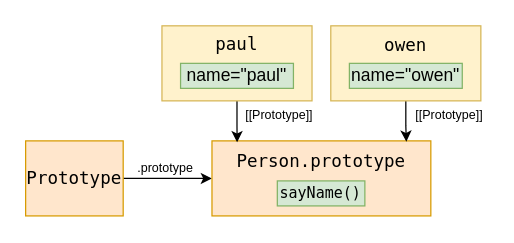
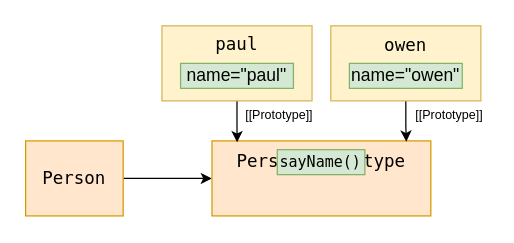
- <mxCell id="13" value="&lt;font style=&quot;font-size: 10px&quot;&gt;.prototype&lt;br&gt;&lt;/font&gt;" style="text;html=1;strokeColor=none;fillColor=none;align=center;verticalAlign=middle;whiteSpace=wrap;rounded=0;fontSize=1;" vertex="1" parent="1"><mxGeometry x="102" y="118" width="60" height="30" as="geometry" /></mxCell>
- <mxCell id="3" value="&lt;pre style=&quot;font-size: 14px&quot;&gt;Prototype&lt;/pre&gt;" style="rounded=0;whiteSpace=wrap;html=1;fillColor=#ffe6cc;strokeColor=#d79b00;" vertex="1" parent="1"><mxGeometry x="20" y="112" width="78" height="60" as="geometry" /></mxCell>
+ <mxCell id="3" value="&lt;pre style=&quot;font-size: 14px&quot;&gt;Person&lt;/pre&gt;" style="rounded=0;whiteSpace=wrap;html=1;fillColor=#ffe6cc;strokeColor=#d79b00;" vertex="1" parent="1"><mxGeometry x="20" y="112" width="78" height="60" as="geometry" /></mxCell>
- <mxCell id="9" value="&lt;pre style=&quot;font-size: 12px&quot;&gt;&lt;font style=&quot;font-size: 12px&quot;&gt;sayName()&lt;/font&gt;&lt;/pre&gt;" style="rounded=0;whiteSpace=wrap;html=1;fontSize=14;fillColor=#d5e8d4;strokeColor=#82b366;" vertex="1" parent="1"><mxGeometry x="221.25" y="144" width="70" height="20" as="geometry" /></mxCell>
+ <mxCell id="9" value="&lt;pre style=&quot;font-size: 12px&quot;&gt;&lt;font style=&quot;font-size: 12px&quot;&gt;sayName()&lt;/font&gt;&lt;/pre&gt;" style="rounded=0;whiteSpace=wrap;html=1;fontSize=14;fillColor=#d5e8d4;strokeColor=#82b366;" vertex="1" parent="1"><mxGeometry x="221.25" y="119" width="70" height="20" as="geometry" /></mxCell>
